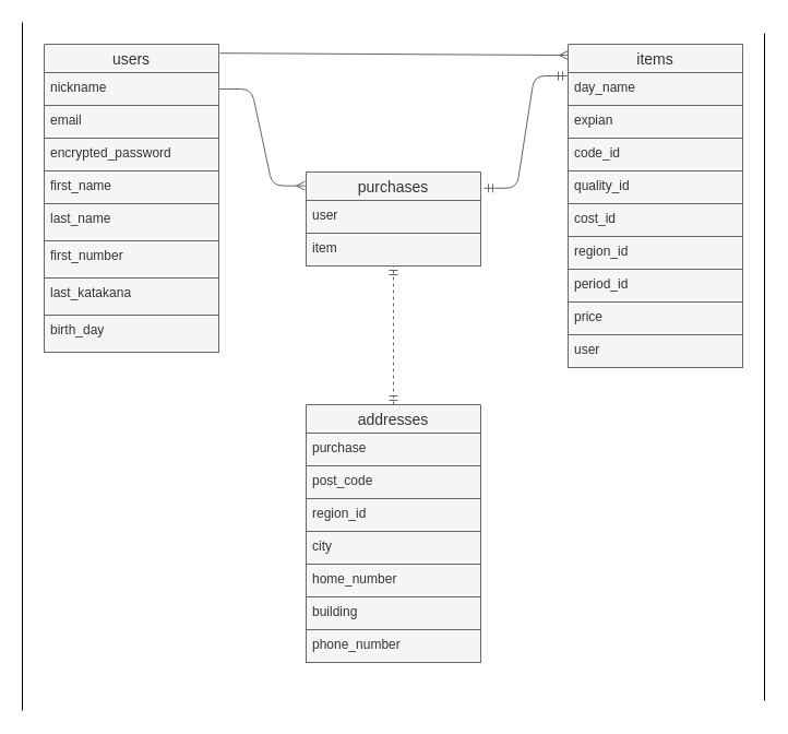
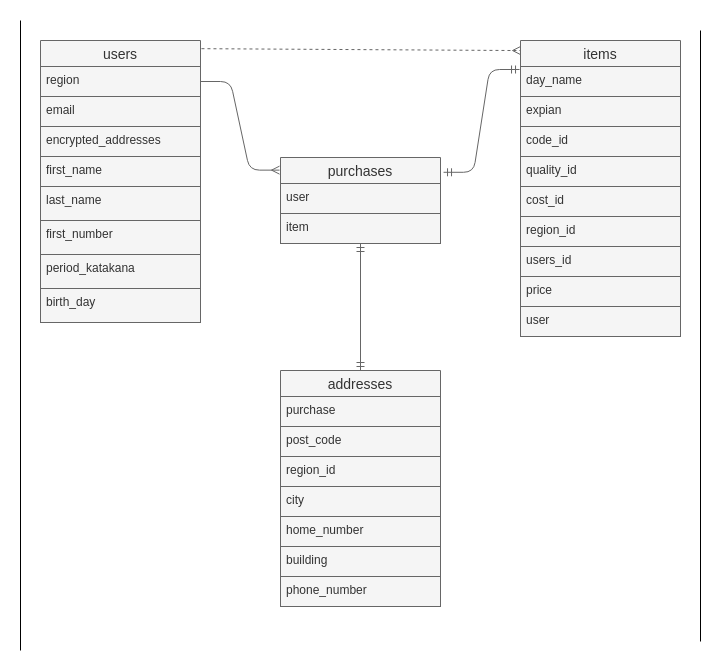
- <mxCell id="34" value="" style="fontSize=12;html=1;endArrow=ERmany;exitX=1.006;exitY=0.029;exitDx=0;exitDy=0;entryX=0;entryY=0.034;entryDx=0;entryDy=0;exitPerimeter=0;entryPerimeter=0;fillColor=#f5f5f5;strokeColor=#666666;" parent="1" source="2" target="11" edge="1"><mxGeometry width="100" height="100" relative="1" as="geometry"><mxPoint x="190" y="63" as="sourcePoint" /><mxPoint x="510" y="40" as="targetPoint" /></mxGeometry></mxCell>
+ <mxCell id="34" value="" style="fontSize=12;html=1;endArrow=ERmany;exitX=1.006;exitY=0.029;exitDx=0;exitDy=0;entryX=0;entryY=0.034;entryDx=0;entryDy=0;exitPerimeter=0;entryPerimeter=0;fillColor=#f5f5f5;strokeColor=#666666;dashed=1;" parent="1" source="2" target="11" edge="1"><mxGeometry width="100" height="100" relative="1" as="geometry"><mxPoint x="190" y="63" as="sourcePoint" /><mxPoint x="510" y="40" as="targetPoint" /></mxGeometry></mxCell>
- <mxCell id="3" value="nickname" style="text;strokeColor=#666666;fillColor=#f5f5f5;spacingLeft=4;spacingRight=4;overflow=hidden;rotatable=0;points=[[0,0.5],[1,0.5]];portConstraint=eastwest;fontSize=12;fontColor=#333333;" parent="2" vertex="1"><mxGeometry y="26" width="160" height="30" as="geometry" /></mxCell>
+ <mxCell id="3" value="region" style="text;strokeColor=#666666;fillColor=#f5f5f5;spacingLeft=4;spacingRight=4;overflow=hidden;rotatable=0;points=[[0,0.5],[1,0.5]];portConstraint=eastwest;fontSize=12;fontColor=#333333;" parent="2" vertex="1"><mxGeometry y="26" width="160" height="30" as="geometry" /></mxCell>
- <mxCell id="5" value="encrypted_password " style="text;strokeColor=#666666;fillColor=#f5f5f5;spacingLeft=4;spacingRight=4;overflow=hidden;rotatable=0;points=[[0,0.5],[1,0.5]];portConstraint=eastwest;fontSize=12;fontColor=#333333;" parent="2" vertex="1"><mxGeometry y="86" width="160" height="30" as="geometry" /></mxCell>
+ <mxCell id="5" value="encrypted_addresses " style="text;strokeColor=#666666;fillColor=#f5f5f5;spacingLeft=4;spacingRight=4;overflow=hidden;rotatable=0;points=[[0,0.5],[1,0.5]];portConstraint=eastwest;fontSize=12;fontColor=#333333;" parent="2" vertex="1"><mxGeometry y="86" width="160" height="30" as="geometry" /></mxCell>
- <mxCell id="18" value="period_id" style="text;strokeColor=#666666;fillColor=#f5f5f5;spacingLeft=4;spacingRight=4;overflow=hidden;rotatable=0;points=[[0,0.5],[1,0.5]];portConstraint=eastwest;fontSize=12;fontColor=#333333;" parent="11" vertex="1"><mxGeometry y="206" width="160" height="30" as="geometry" /></mxCell>
+ <mxCell id="18" value="users_id" style="text;strokeColor=#666666;fillColor=#f5f5f5;spacingLeft=4;spacingRight=4;overflow=hidden;rotatable=0;points=[[0,0.5],[1,0.5]];portConstraint=eastwest;fontSize=12;fontColor=#333333;" parent="11" vertex="1"><mxGeometry y="206" width="160" height="30" as="geometry" /></mxCell>
- <mxCell id="9" value="last_katakana" style="text;strokeColor=#666666;fillColor=#f5f5f5;spacingLeft=4;spacingRight=4;overflow=hidden;rotatable=0;points=[[0,0.5],[1,0.5]];portConstraint=eastwest;fontSize=12;fontColor=#333333;" parent="2" vertex="1"><mxGeometry y="214" width="160" height="34" as="geometry" /></mxCell>
+ <mxCell id="9" value="period_katakana" style="text;strokeColor=#666666;fillColor=#f5f5f5;spacingLeft=4;spacingRight=4;overflow=hidden;rotatable=0;points=[[0,0.5],[1,0.5]];portConstraint=eastwest;fontSize=12;fontColor=#333333;" parent="2" vertex="1"><mxGeometry y="214" width="160" height="34" as="geometry" /></mxCell>
- <mxCell id="32" value="" style="fontSize=12;html=1;endArrow=ERmandOne;startArrow=ERmandOne;fillColor=#f5f5f5;strokeColor=#666666;exitX=0.5;exitY=0;exitDx=0;exitDy=0;entryX=0.5;entryY=1;entryDx=0;entryDy=0;dashed=1;" parent="1" source="24" target="21" edge="1"><mxGeometry width="100" height="100" relative="1" as="geometry"><mxPoint x="341" y="360" as="sourcePoint" /><mxPoint x="359.04" y="276" as="targetPoint" /></mxGeometry></mxCell>
+ <mxCell id="32" value="" style="fontSize=12;html=1;endArrow=ERmandOne;startArrow=ERmandOne;fillColor=#f5f5f5;strokeColor=#666666;exitX=0.5;exitY=0;exitDx=0;exitDy=0;entryX=0.5;entryY=1;entryDx=0;entryDy=0;" parent="1" source="24" target="21" edge="1"><mxGeometry width="100" height="100" relative="1" as="geometry"><mxPoint x="341" y="360" as="sourcePoint" /><mxPoint x="359.04" y="276" as="targetPoint" /></mxGeometry></mxCell>
